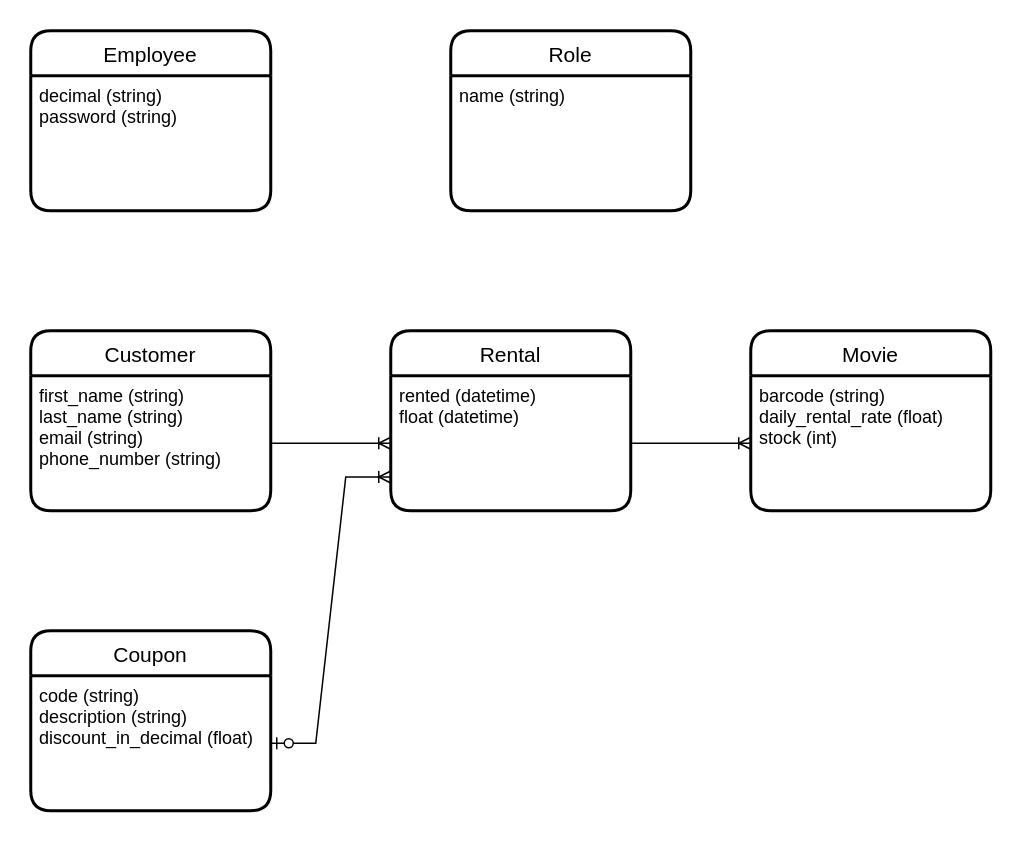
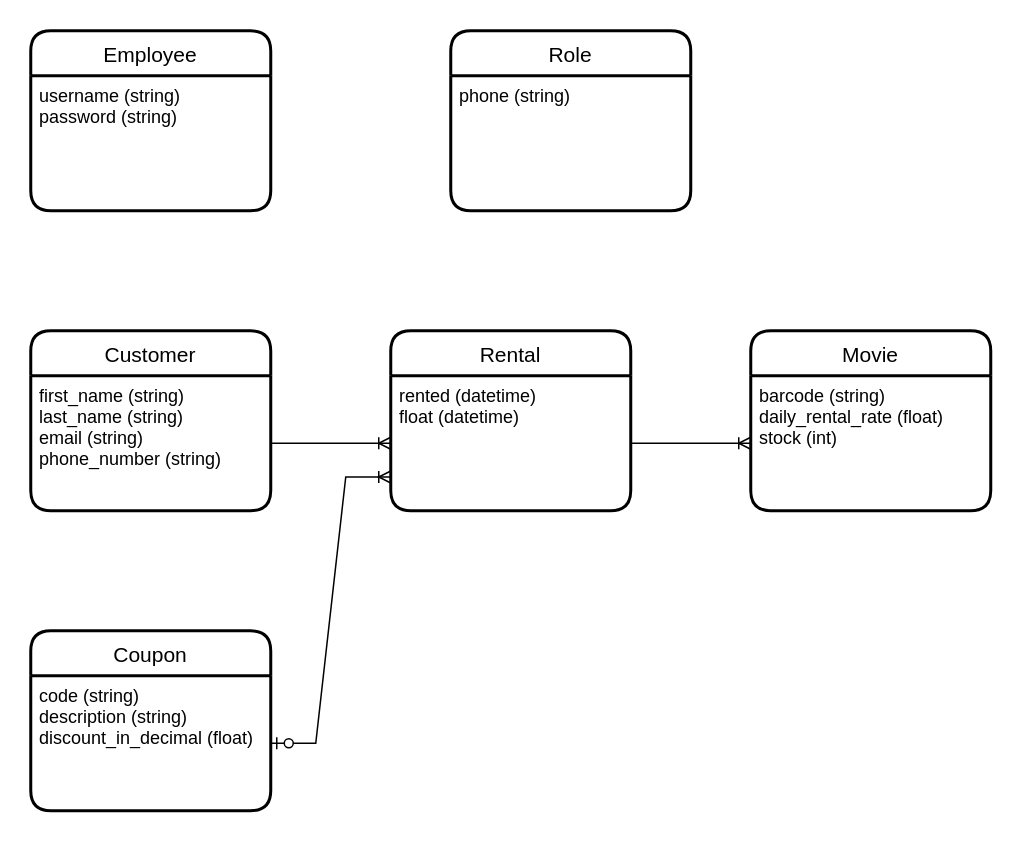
- <mxCell id="3" value="decimal (string)&#10;password (string)" style="align=left;strokeColor=none;fillColor=none;spacingLeft=4;fontSize=12;verticalAlign=top;resizable=0;rotatable=0;part=1;" vertex="1" parent="2"><mxGeometry y="30" width="160" height="90" as="geometry" /></mxCell>
+ <mxCell id="3" value="username (string)&#10;password (string)" style="align=left;strokeColor=none;fillColor=none;spacingLeft=4;fontSize=12;verticalAlign=top;resizable=0;rotatable=0;part=1;" vertex="1" parent="2"><mxGeometry y="30" width="160" height="90" as="geometry" /></mxCell>
- <mxCell id="5" value="name (string)" style="align=left;strokeColor=none;fillColor=none;spacingLeft=4;fontSize=12;verticalAlign=top;resizable=0;rotatable=0;part=1;" vertex="1" parent="4"><mxGeometry y="30" width="160" height="90" as="geometry" /></mxCell>
+ <mxCell id="5" value="phone (string)" style="align=left;strokeColor=none;fillColor=none;spacingLeft=4;fontSize=12;verticalAlign=top;resizable=0;rotatable=0;part=1;" vertex="1" parent="4"><mxGeometry y="30" width="160" height="90" as="geometry" /></mxCell>
